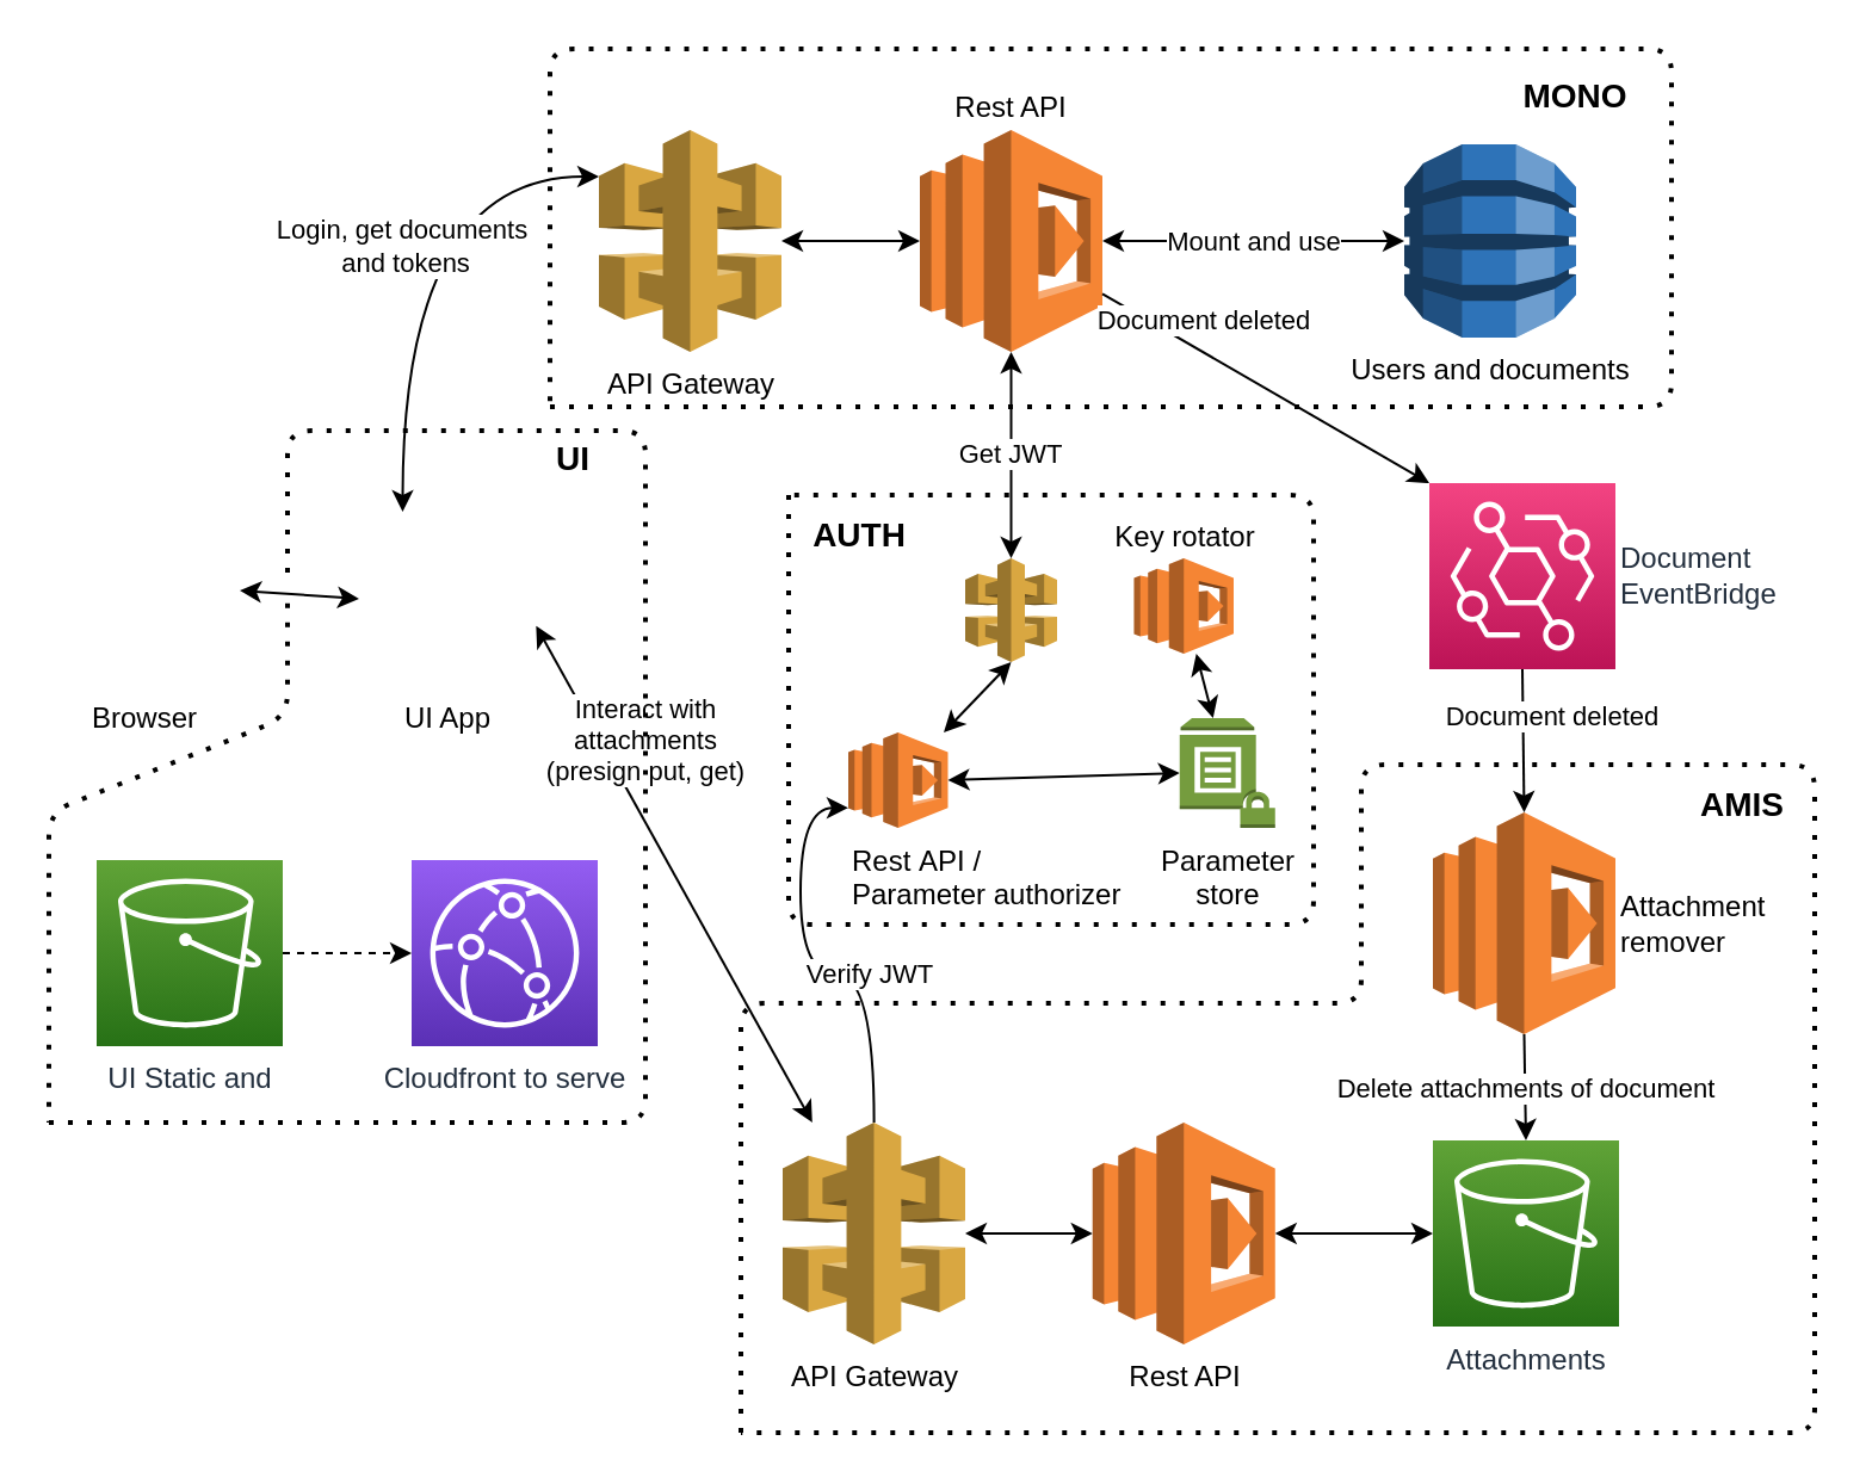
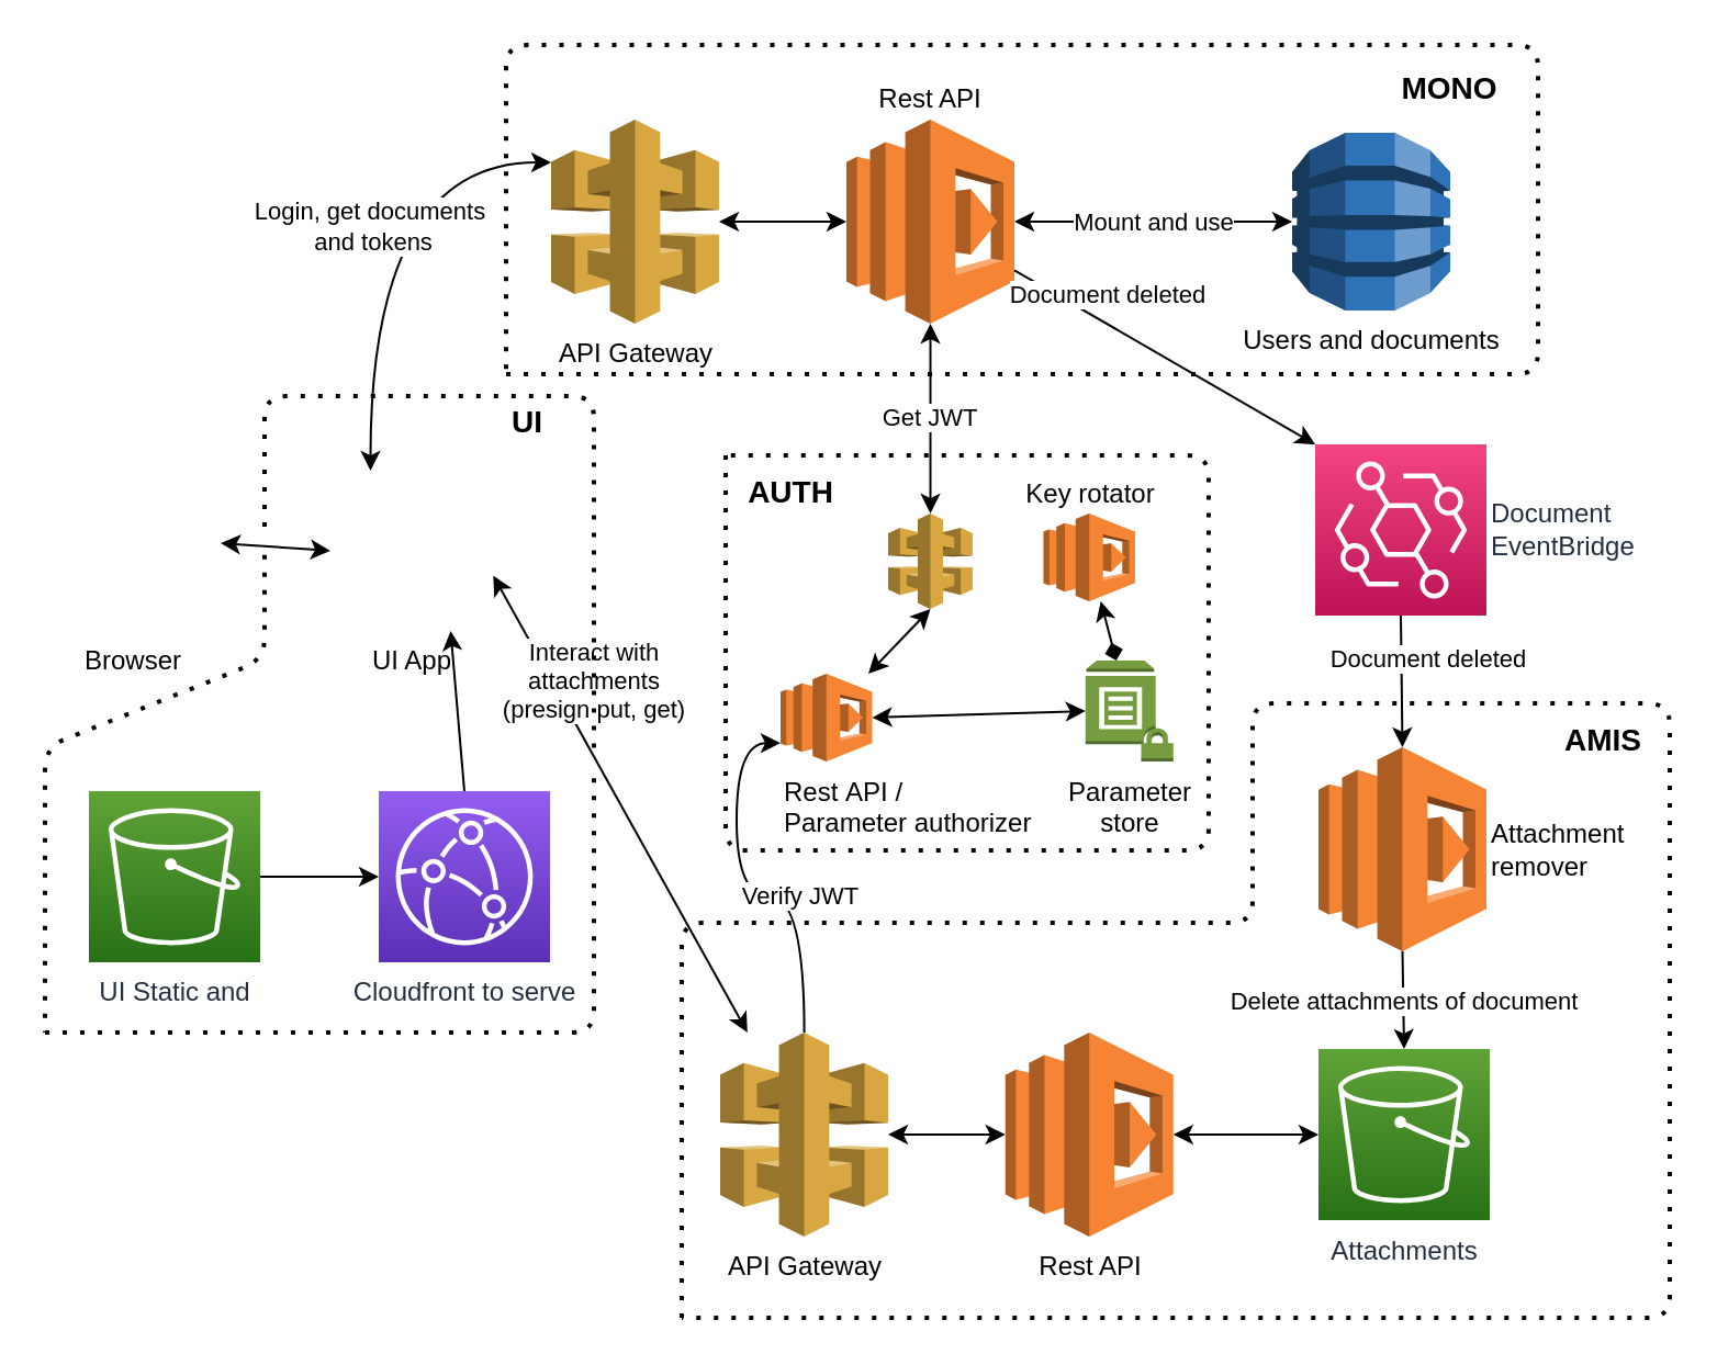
- <mxCell id="31" style="rounded=0;orthogonalLoop=1;jettySize=auto;html=1;startArrow=classic;startFill=1;" parent="1" source="30" target="42" edge="1"><mxGeometry relative="1" as="geometry"><mxPoint x="433.25" y="287" as="sourcePoint" /><mxPoint x="496.81" y="303.5" as="targetPoint" /></mxGeometry></mxCell>
+ <mxCell id="31" style="rounded=0;orthogonalLoop=1;jettySize=auto;html=1;startArrow=classic;startFill=1;endArrow=diamond;" parent="1" source="30" target="42" edge="1"><mxGeometry relative="1" as="geometry"><mxPoint x="433.25" y="287" as="sourcePoint" /><mxPoint x="496.81" y="303.5" as="targetPoint" /></mxGeometry></mxCell>
+ <mxCell id="15" style="rounded=0;orthogonalLoop=1;jettySize=auto;html=1;entryX=0.75;entryY=1;entryDx=0;entryDy=0;exitX=0.5;exitY=0;exitDx=0;exitDy=0;exitPerimeter=0;" parent="1" source="10" target="13" edge="1"><mxGeometry relative="1" as="geometry"><mxPoint x="250" y="310" as="sourcePoint" /><mxPoint x="308.5" y="310" as="targetPoint" /></mxGeometry></mxCell>
- <mxCell id="16" style="rounded=0;orthogonalLoop=1;jettySize=auto;html=1;entryX=0;entryY=0.5;entryDx=0;entryDy=0;exitX=1;exitY=0.5;exitDx=0;exitDy=0;exitPerimeter=0;entryPerimeter=0;dashed=1;" parent="1" source="11" target="10" edge="1"><mxGeometry relative="1" as="geometry"><mxPoint x="221" y="370" as="sourcePoint" /><mxPoint x="194.75" y="293.5" as="targetPoint" /></mxGeometry></mxCell>
+ <mxCell id="16" style="rounded=0;orthogonalLoop=1;jettySize=auto;html=1;entryX=0;entryY=0.5;entryDx=0;entryDy=0;exitX=1;exitY=0.5;exitDx=0;exitDy=0;exitPerimeter=0;entryPerimeter=0;" parent="1" source="11" target="10" edge="1"><mxGeometry relative="1" as="geometry"><mxPoint x="221" y="370" as="sourcePoint" /><mxPoint x="194.75" y="293.5" as="targetPoint" /></mxGeometry></mxCell>
